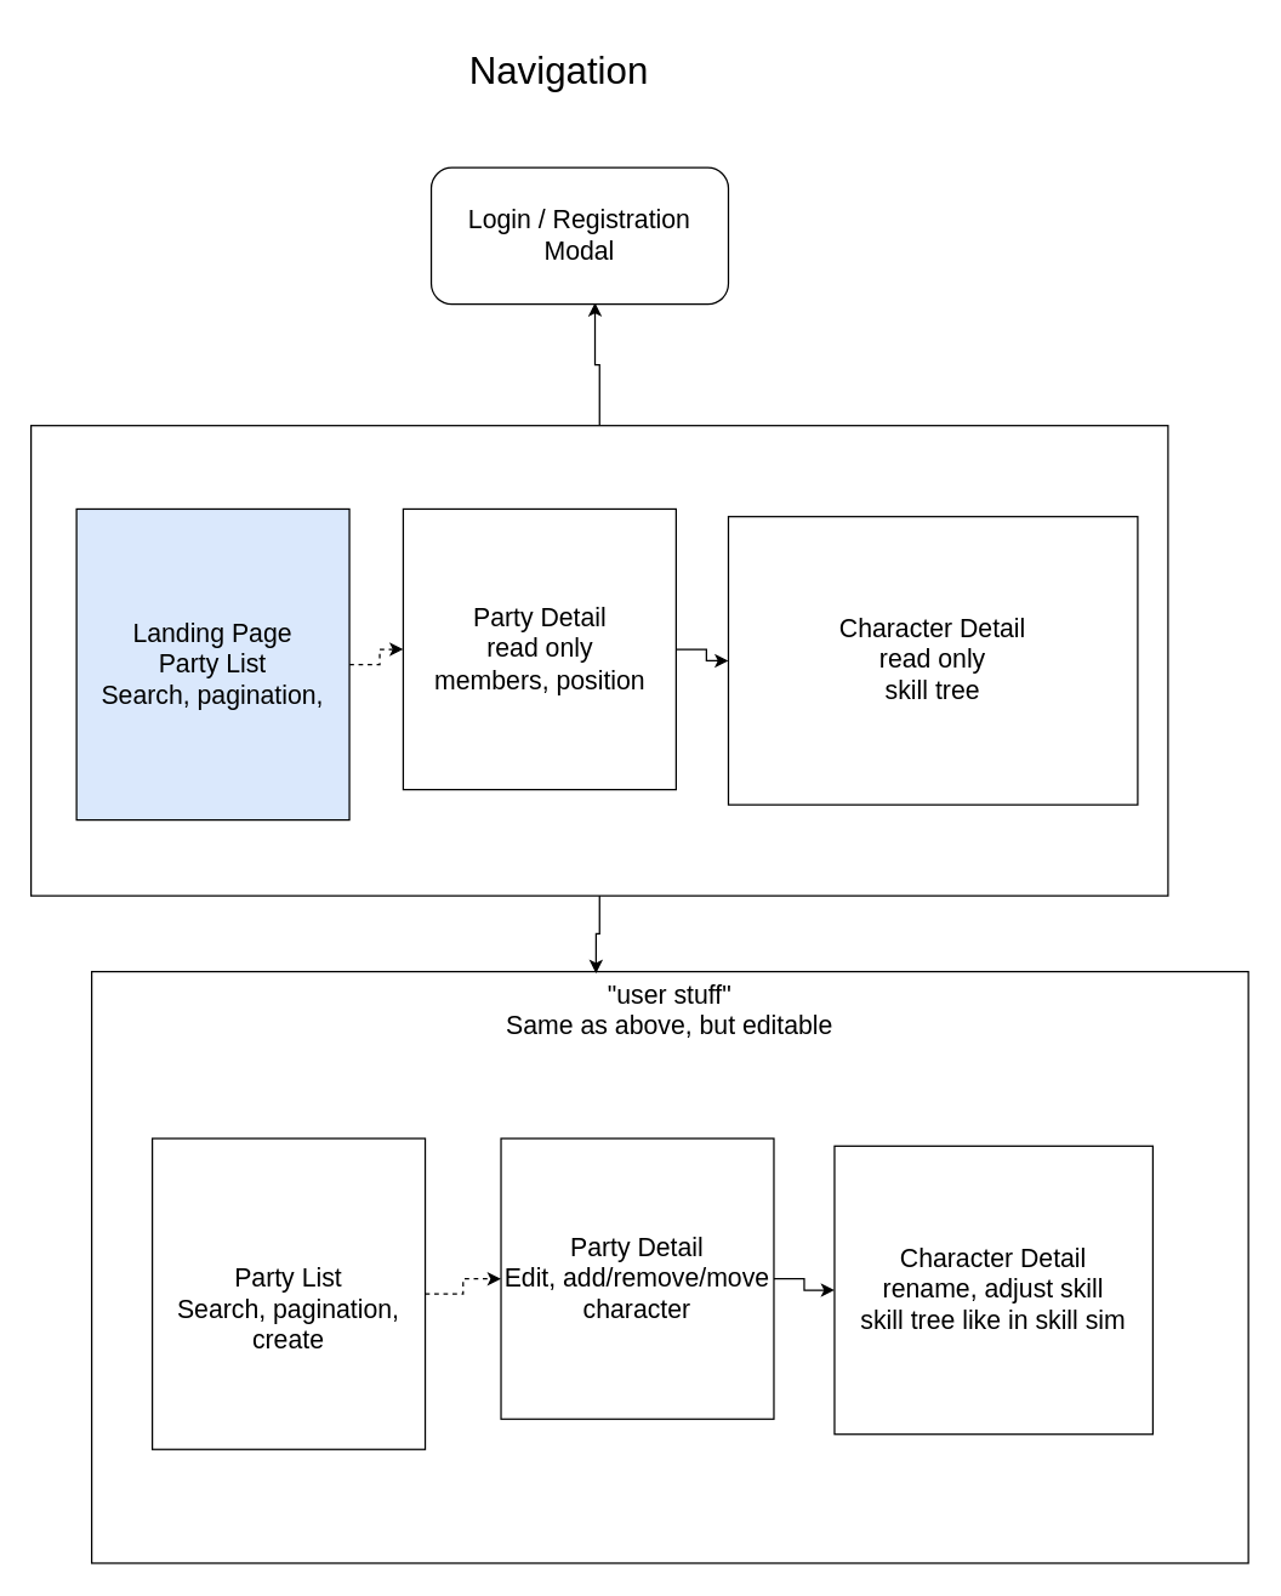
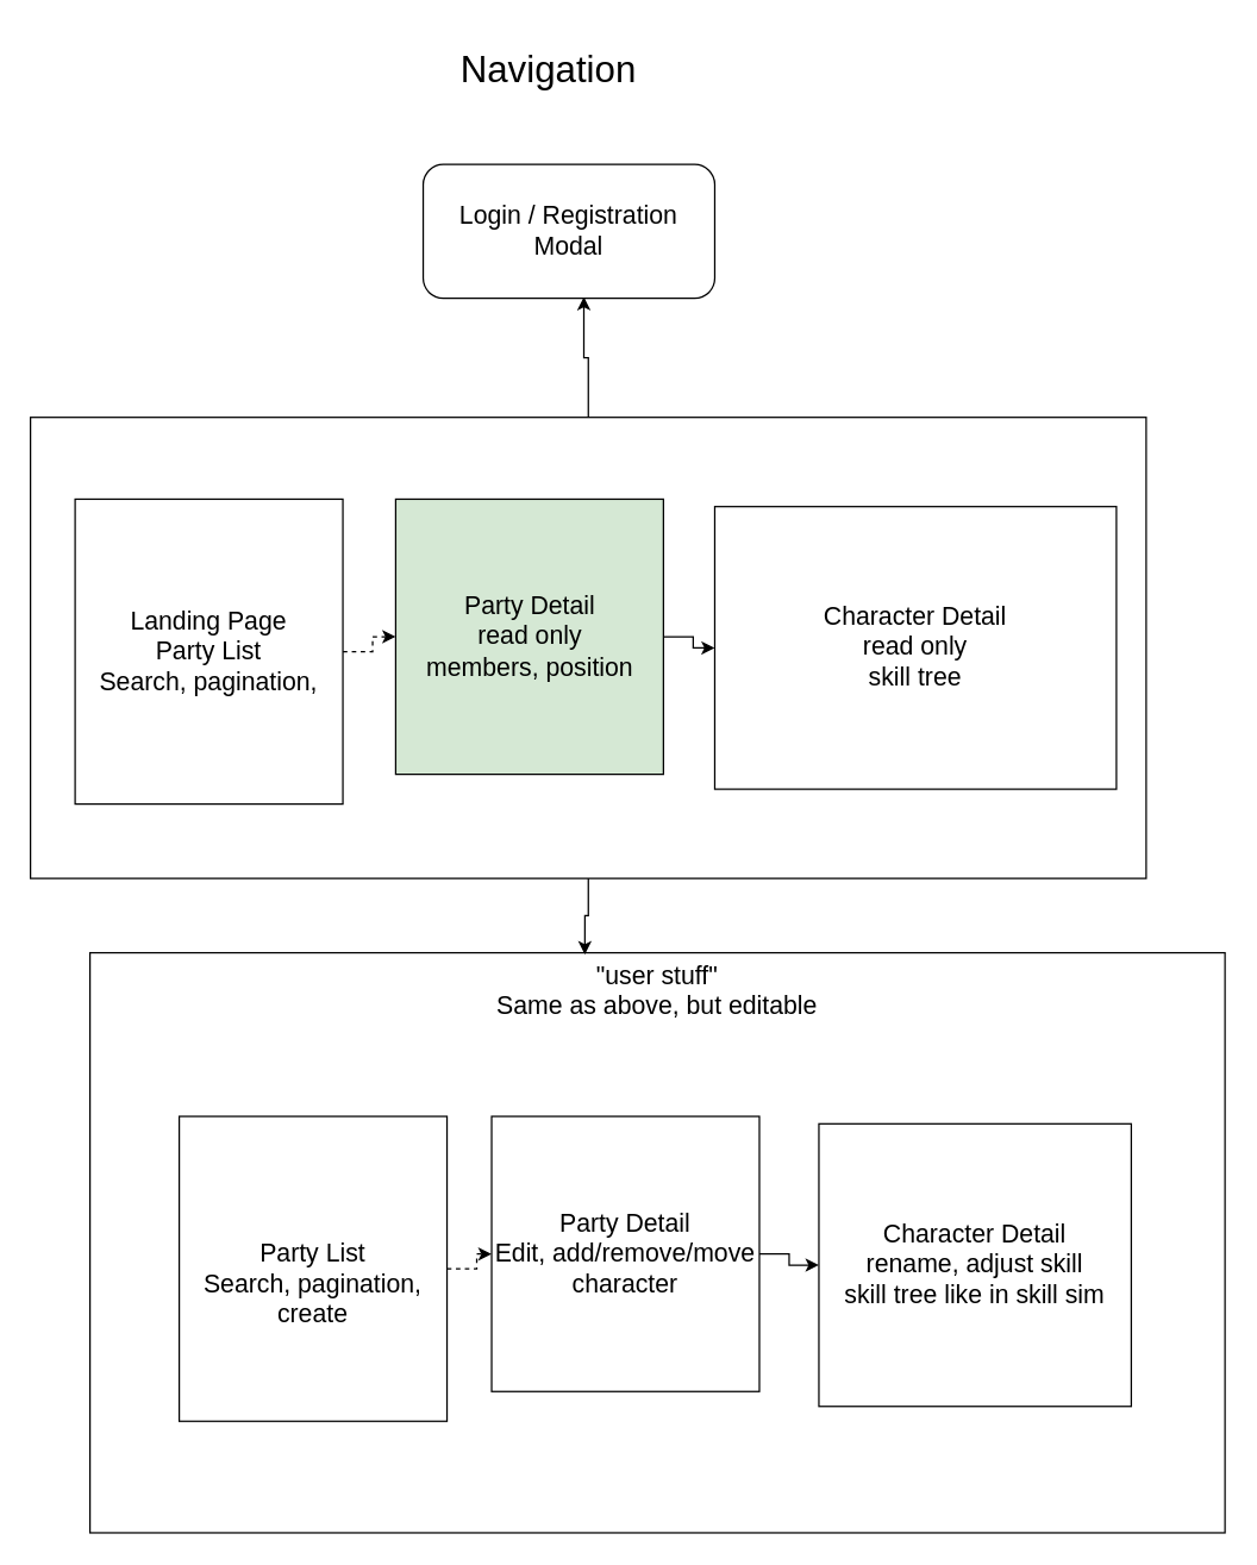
- <mxCell id="10" value="Party Detail&lt;br&gt;read only&lt;br&gt;members, position" style="rounded=0;whiteSpace=wrap;html=1;fontSize=17;" vertex="1" parent="1"><mxGeometry x="265.5" y="335" width="180" height="185" as="geometry" /></mxCell>
+ <mxCell id="10" value="Party Detail&lt;br&gt;read only&lt;br&gt;members, position" style="rounded=0;whiteSpace=wrap;html=1;fontSize=17;fillColor=#d5e8d4;" vertex="1" parent="1"><mxGeometry x="265.5" y="335" width="180" height="185" as="geometry" /></mxCell>
- <mxCell id="7" value="Landing Page&lt;br&gt;Party List&lt;br&gt;Search, pagination,&lt;br&gt;" style="rounded=0;whiteSpace=wrap;html=1;fontSize=17;fillColor=#dae8fc;" vertex="1" parent="1"><mxGeometry x="50" y="335" width="180" height="205" as="geometry" /></mxCell>
+ <mxCell id="7" value="Landing Page&lt;br&gt;Party List&lt;br&gt;Search, pagination,&lt;br&gt;" style="rounded=0;whiteSpace=wrap;html=1;fontSize=17;" vertex="1" parent="1"><mxGeometry x="50" y="335" width="180" height="205" as="geometry" /></mxCell>
- <mxCell id="14" value="&lt;br&gt;Party List&lt;br&gt;Search, pagination,&lt;br&gt;create" style="rounded=0;whiteSpace=wrap;html=1;fontSize=17;" vertex="1" parent="1"><mxGeometry x="100" y="750" width="180" height="205" as="geometry" /></mxCell>
+ <mxCell id="14" value="&lt;br&gt;Party List&lt;br&gt;Search, pagination,&lt;br&gt;create" style="rounded=0;whiteSpace=wrap;html=1;fontSize=17;" vertex="1" parent="1"><mxGeometry x="120" y="750" width="180" height="205" as="geometry" /></mxCell>
